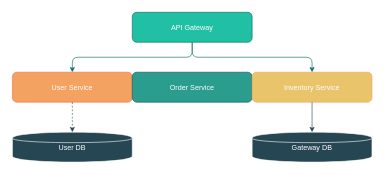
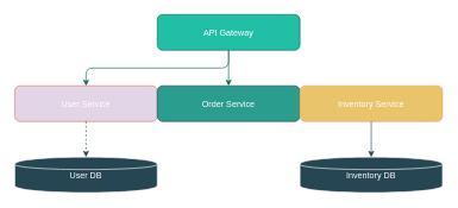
- <mxCell id="10" style="edgeStyle=elbowEdgeStyle;rounded=1;strokeColor=#006658;" edge="1" parent="1" source="2" target="5"><mxGeometry relative="1" as="geometry" /></mxCell>
+ <mxCell id="9" style="edgeStyle=elbowEdgeStyle;rounded=1;strokeColor=#006658;" edge="1" parent="1" source="2" target="4"><mxGeometry relative="1" as="geometry" /></mxCell>
- <mxCell id="3" value="User Service" style="rounded=1;fillColor=#F4A261;strokeColor=#E76F51;fontColor=#FFFFFF;" parent="1" vertex="1"><mxGeometry x="20" y="120" width="200" height="50" as="geometry" /></mxCell>
+ <mxCell id="3" value="User Service" style="rounded=1;fillColor=#e1d5e7;strokeColor=#E76F51;fontColor=#FFFFFF;" parent="1" vertex="1"><mxGeometry x="20" y="120" width="200" height="50" as="geometry" /></mxCell>
- <mxCell id="7" value="Gateway DB" style="shape=cylinder;fillColor=#264653;strokeColor=#FFFFFF;fontColor=#FFFFFF;" parent="1" vertex="1"><mxGeometry x="420" y="220" width="200" height="50" as="geometry" /></mxCell>
+ <mxCell id="7" value="Inventory DB" style="shape=cylinder;fillColor=#264653;strokeColor=#FFFFFF;fontColor=#FFFFFF;" parent="1" vertex="1"><mxGeometry x="420" y="220" width="200" height="50" as="geometry" /></mxCell>
